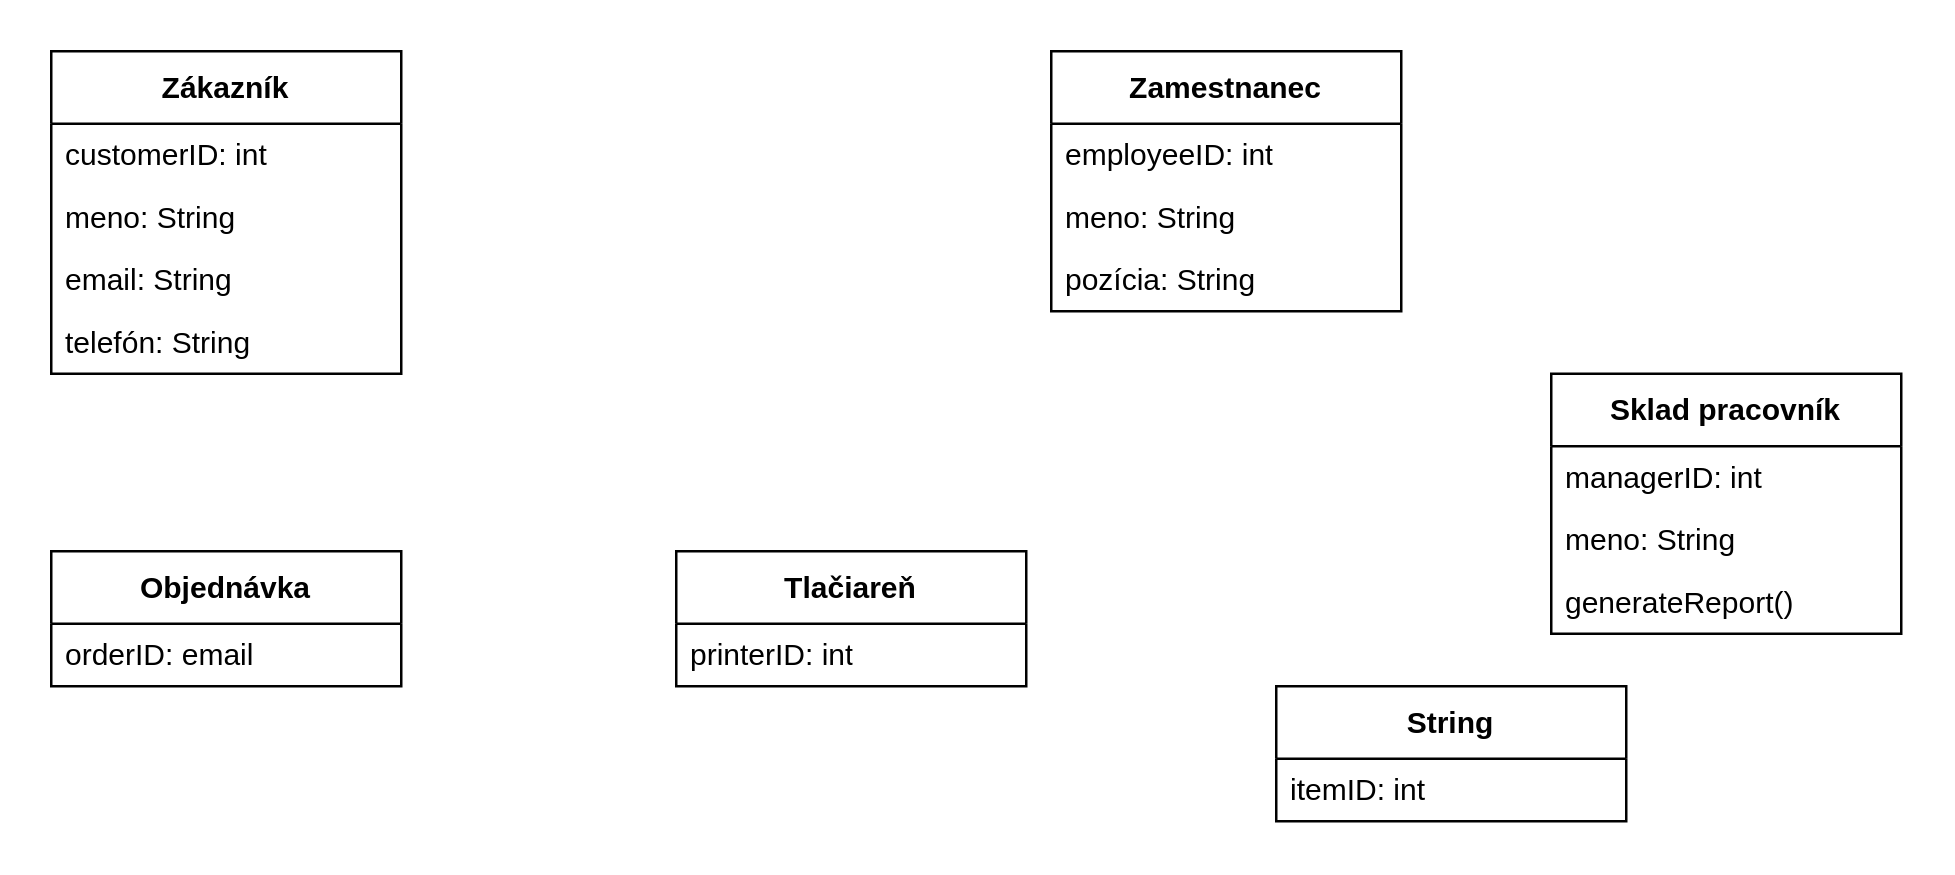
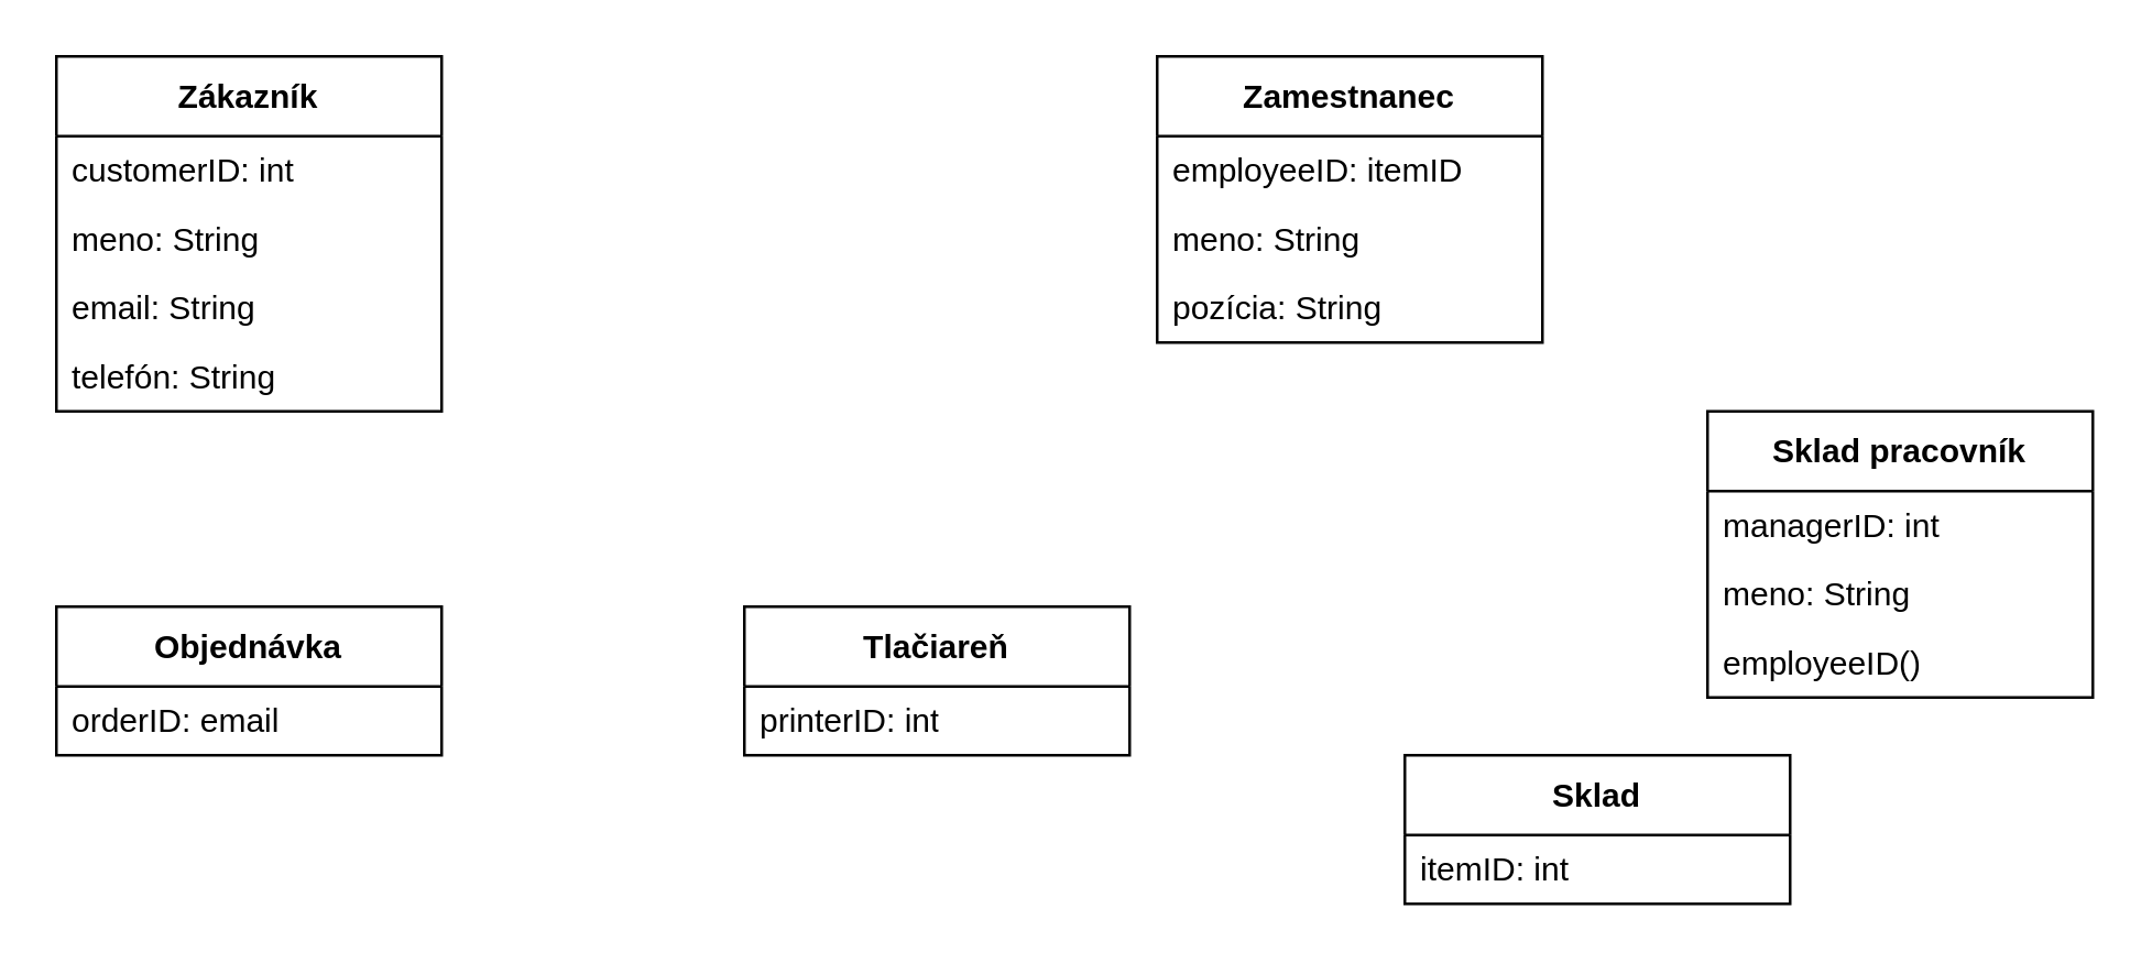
- <mxCell id="8" value="employeeID: int" style="text;html=1;strokeColor=none;fillColor=none;align=left;verticalAlign=middle;spacingLeft=4;spacingRight=4;overflow=hidden;rotatable=0;points=[[0,0.5],[1,0.5]];portConstraint=eastwest;whiteSpace=wrap;" vertex="1" parent="7"><mxGeometry y="29" width="140" height="25" as="geometry" /></mxCell>
+ <mxCell id="8" value="employeeID: itemID" style="text;html=1;strokeColor=none;fillColor=none;align=left;verticalAlign=middle;spacingLeft=4;spacingRight=4;overflow=hidden;rotatable=0;points=[[0,0.5],[1,0.5]];portConstraint=eastwest;whiteSpace=wrap;" vertex="1" parent="7"><mxGeometry y="29" width="140" height="25" as="geometry" /></mxCell>
- <mxCell id="14" value="generateReport()" style="text;html=1;strokeColor=none;fillColor=none;align=left;verticalAlign=middle;spacingLeft=4;spacingRight=4;overflow=hidden;rotatable=0;points=[[0,0.5],[1,0.5]];portConstraint=eastwest;whiteSpace=wrap;" vertex="1" parent="11"><mxGeometry y="79" width="140" height="25" as="geometry" /></mxCell>
+ <mxCell id="14" value="employeeID()" style="text;html=1;strokeColor=none;fillColor=none;align=left;verticalAlign=middle;spacingLeft=4;spacingRight=4;overflow=hidden;rotatable=0;points=[[0,0.5],[1,0.5]];portConstraint=eastwest;whiteSpace=wrap;" vertex="1" parent="11"><mxGeometry y="79" width="140" height="25" as="geometry" /></mxCell>
- <mxCell id="19" value="String" style="swimlane;fontStyle=1;align=center;verticalAlign=middle;childLayout=stackLayout;horizontal=1;startSize=29;horizontalStack=0;resizeParent=1;resizeParentMax=0;resizeLast=0;collapsible=0;marginBottom=0;html=1;whiteSpace=wrap;" vertex="1" parent="1"><mxGeometry x="510" y="274" width="140" height="54" as="geometry" /></mxCell>
+ <mxCell id="19" value="Sklad" style="swimlane;fontStyle=1;align=center;verticalAlign=middle;childLayout=stackLayout;horizontal=1;startSize=29;horizontalStack=0;resizeParent=1;resizeParentMax=0;resizeLast=0;collapsible=0;marginBottom=0;html=1;whiteSpace=wrap;" vertex="1" parent="1"><mxGeometry x="510" y="274" width="140" height="54" as="geometry" /></mxCell>
